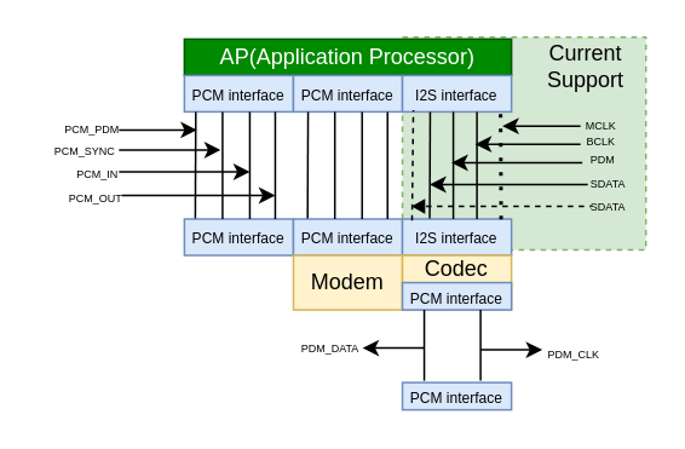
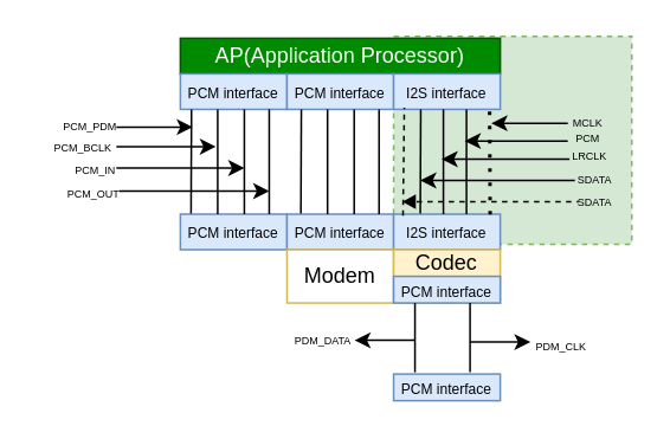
- <mxCell id="48" value="Current Support" style="text;html=1;align=center;verticalAlign=middle;whiteSpace=wrap;rounded=0;fillColor=none;strokeColor=none;" parent="1" vertex="1"><mxGeometry x="292" y="21" width="60" height="30" as="geometry" /></mxCell>
- <mxCell id="49" value="&lt;font style=&quot;font-size: 6px;&quot;&gt;BCLK&lt;/font&gt;" style="text;html=1;align=center;verticalAlign=middle;resizable=0;points=[];autosize=1;strokeColor=none;fillColor=none;" parent="1" vertex="1"><mxGeometry x="313" y="63" width="34" height="26" as="geometry" /></mxCell>
+ <mxCell id="49" value="&lt;font style=&quot;font-size: 6px;&quot;&gt;PCM&lt;/font&gt;" style="text;html=1;align=center;verticalAlign=middle;resizable=0;points=[];autosize=1;strokeColor=none;fillColor=none;" parent="1" vertex="1"><mxGeometry x="313" y="63" width="34" height="26" as="geometry" /></mxCell>
- <mxCell id="27" value="&lt;font style=&quot;font-size: 6px;&quot;&gt;PCM_SYNC&lt;/font&gt;" style="text;html=1;align=center;verticalAlign=middle;resizable=0;points=[];autosize=1;strokeColor=none;fillColor=none;" parent="1" vertex="1"><mxGeometry x="20" y="68" width="51" height="26" as="geometry" /></mxCell>
+ <mxCell id="27" value="&lt;font style=&quot;font-size: 6px;&quot;&gt;PCM_BCLK&lt;/font&gt;" style="text;html=1;align=center;verticalAlign=middle;resizable=0;points=[];autosize=1;strokeColor=none;fillColor=none;" parent="1" vertex="1"><mxGeometry x="20" y="68" width="51" height="26" as="geometry" /></mxCell>
- <mxCell id="50" value="&lt;font style=&quot;font-size: 6px;&quot;&gt;PDM&lt;/font&gt;" style="text;html=1;align=center;verticalAlign=middle;resizable=0;points=[];autosize=1;strokeColor=none;fillColor=none;" parent="1" vertex="1"><mxGeometry x="312" y="73" width="37" height="26" as="geometry" /></mxCell>
+ <mxCell id="50" value="&lt;font style=&quot;font-size: 6px;&quot;&gt;LRCLK&lt;/font&gt;" style="text;html=1;align=center;verticalAlign=middle;resizable=0;points=[];autosize=1;strokeColor=none;fillColor=none;" parent="1" vertex="1"><mxGeometry x="312" y="73" width="37" height="26" as="geometry" /></mxCell>
- <mxCell id="10" value="Modem" style="rounded=0;whiteSpace=wrap;html=1;fillColor=#fff2cc;strokeColor=#d6b656;" parent="1" vertex="1"><mxGeometry x="161" y="140" width="60" height="30" as="geometry" /></mxCell>
+ <mxCell id="10" value="Modem" style="rounded=0;whiteSpace=wrap;html=1;fillColor=#ffffff;strokeColor=#d6b656;" parent="1" vertex="1"><mxGeometry x="161" y="140" width="60" height="30" as="geometry" /></mxCell>
